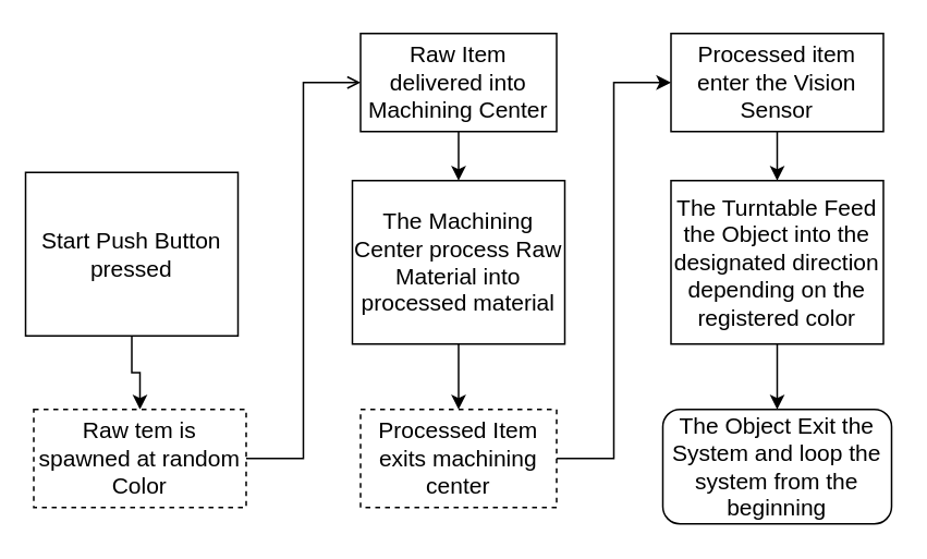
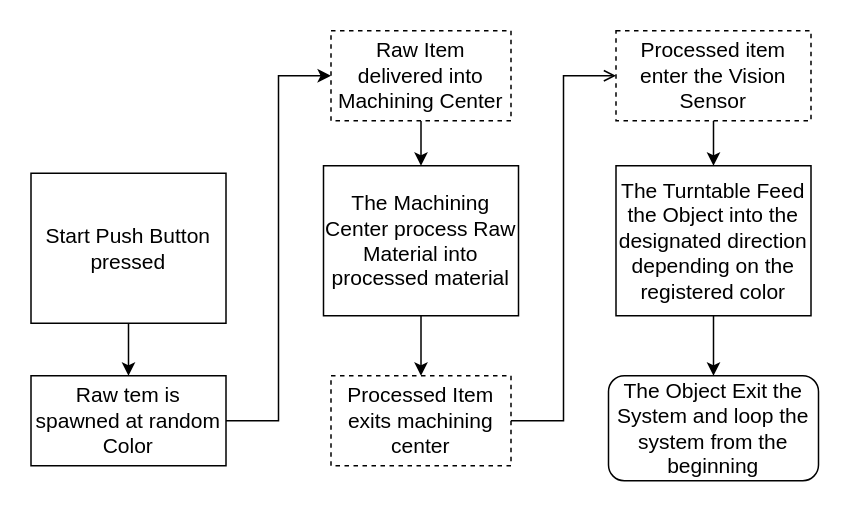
- <mxCell id="4" style="edgeStyle=orthogonalEdgeStyle;rounded=0;orthogonalLoop=1;jettySize=auto;html=1;exitX=1;exitY=0.5;exitDx=0;exitDy=0;entryX=0;entryY=0.5;entryDx=0;entryDy=0;endArrow=open;" edge="1" parent="1" source="5" target="14"><mxGeometry relative="1" as="geometry" /></mxCell>
+ <mxCell id="4" style="edgeStyle=orthogonalEdgeStyle;rounded=0;orthogonalLoop=1;jettySize=auto;html=1;exitX=1;exitY=0.5;exitDx=0;exitDy=0;entryX=0;entryY=0.5;entryDx=0;entryDy=0;" edge="1" parent="1" source="5" target="14"><mxGeometry relative="1" as="geometry" /></mxCell>
- <mxCell id="14" value="&lt;font style=&quot;font-size: 14px;&quot;&gt;Raw Item delivered into Machining Center&lt;/font&gt;" style="rounded=0;whiteSpace=wrap;html=1;" vertex="1" parent="1"><mxGeometry x="220" y="20" width="120" height="60" as="geometry" /></mxCell>
+ <mxCell id="14" value="&lt;font style=&quot;font-size: 14px;&quot;&gt;Raw Item delivered into Machining Center&lt;/font&gt;" style="rounded=0;whiteSpace=wrap;html=1;dashed=1;" vertex="1" parent="1"><mxGeometry x="220" y="20" width="120" height="60" as="geometry" /></mxCell>
- <mxCell id="15" style="edgeStyle=orthogonalEdgeStyle;rounded=0;orthogonalLoop=1;jettySize=auto;html=1;exitX=1;exitY=0.5;exitDx=0;exitDy=0;entryX=0;entryY=0.5;entryDx=0;entryDy=0;" edge="1" parent="1" source="16" target="9"><mxGeometry relative="1" as="geometry" /></mxCell>
+ <mxCell id="15" style="edgeStyle=orthogonalEdgeStyle;rounded=0;orthogonalLoop=1;jettySize=auto;html=1;exitX=1;exitY=0.5;exitDx=0;exitDy=0;entryX=0;entryY=0.5;entryDx=0;entryDy=0;endArrow=open;" edge="1" parent="1" source="16" target="9"><mxGeometry relative="1" as="geometry" /></mxCell>
- <mxCell id="9" value="&lt;span style=&quot;font-size: 14px;&quot;&gt;Processed item enter the Vision Sensor&lt;/span&gt;" style="rounded=0;whiteSpace=wrap;html=1;" parent="1" vertex="1"><mxGeometry x="410" y="20" width="130" height="60" as="geometry" /></mxCell>
+ <mxCell id="9" value="&lt;span style=&quot;font-size: 14px;&quot;&gt;Processed item enter the Vision Sensor&lt;/span&gt;" style="rounded=0;whiteSpace=wrap;html=1;dashed=1;" parent="1" vertex="1"><mxGeometry x="410" y="20" width="130" height="60" as="geometry" /></mxCell>
- <mxCell id="3" value="&lt;span style=&quot;font-size: 14px;&quot;&gt;Start Push Button pressed&lt;/span&gt;" style="rounded=0;whiteSpace=wrap;html=1;" parent="1" vertex="1"><mxGeometry x="15" y="105" width="130" height="100" as="geometry" /></mxCell>
+ <mxCell id="3" value="&lt;span style=&quot;font-size: 14px;&quot;&gt;Start Push Button pressed&lt;/span&gt;" style="rounded=0;whiteSpace=wrap;html=1;" parent="1" vertex="1"><mxGeometry x="20" y="115" width="130" height="100" as="geometry" /></mxCell>
- <mxCell id="5" value="&lt;span style=&quot;font-size: 14px;&quot;&gt;Raw tem is spawned at random Color&lt;/span&gt;" style="rounded=0;whiteSpace=wrap;html=1;dashed=1;" parent="1" vertex="1"><mxGeometry x="20" y="250" width="130" height="60" as="geometry" /></mxCell>
+ <mxCell id="5" value="&lt;span style=&quot;font-size: 14px;&quot;&gt;Raw tem is spawned at random Color&lt;/span&gt;" style="rounded=0;whiteSpace=wrap;html=1;" parent="1" vertex="1"><mxGeometry x="20" y="250" width="130" height="60" as="geometry" /></mxCell>
